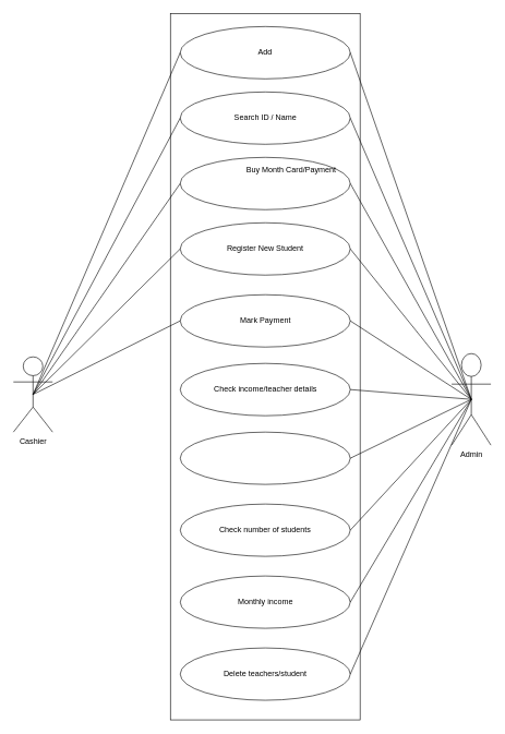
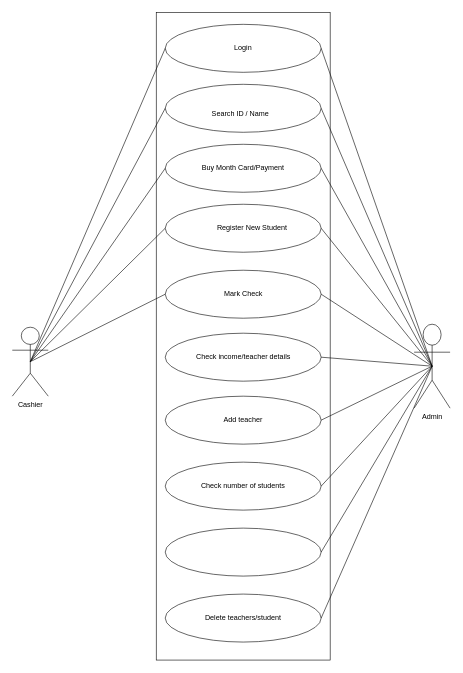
- <mxCell id="10" value="Add" style="text;html=1;strokeColor=none;fillColor=none;align=center;verticalAlign=middle;whiteSpace=wrap;rounded=0;" parent="1" vertex="1"><mxGeometry x="375" y="65" width="60" height="30" as="geometry" /></mxCell>
+ <mxCell id="10" value="Login" style="text;html=1;strokeColor=none;fillColor=none;align=center;verticalAlign=middle;whiteSpace=wrap;rounded=0;" parent="1" vertex="1"><mxGeometry x="375" y="65" width="60" height="30" as="geometry" /></mxCell>
- <mxCell id="11" value="Search ID / Name" style="text;html=1;strokeColor=none;fillColor=none;align=center;verticalAlign=middle;whiteSpace=wrap;rounded=0;" parent="1" vertex="1"><mxGeometry x="342.5" y="165" width="125" height="30" as="geometry" /></mxCell>
+ <mxCell id="11" value="Search ID / Name" style="text;html=1;strokeColor=none;fillColor=none;align=center;verticalAlign=middle;whiteSpace=wrap;rounded=0;" parent="1" vertex="1"><mxGeometry x="337.5" y="175" width="125" height="30" as="geometry" /></mxCell>
- <mxCell id="12" value="Buy Month Card/Payment" style="text;html=1;strokeColor=none;fillColor=none;align=center;verticalAlign=middle;whiteSpace=wrap;rounded=0;" parent="1" vertex="1"><mxGeometry x="371.25" y="245" width="147.5" height="30" as="geometry" /></mxCell>
+ <mxCell id="12" value="Buy Month Card/Payment" style="text;html=1;strokeColor=none;fillColor=none;align=center;verticalAlign=middle;whiteSpace=wrap;rounded=0;" parent="1" vertex="1"><mxGeometry x="331.25" y="265" width="147.5" height="30" as="geometry" /></mxCell>
- <mxCell id="13" value="Register New Student" style="text;html=1;strokeColor=none;fillColor=none;align=center;verticalAlign=middle;whiteSpace=wrap;rounded=0;" parent="1" vertex="1"><mxGeometry x="330" y="365" width="150" height="30" as="geometry" /></mxCell>
+ <mxCell id="13" value="Register New Student" style="text;html=1;strokeColor=none;fillColor=none;align=center;verticalAlign=middle;whiteSpace=wrap;rounded=0;" parent="1" vertex="1"><mxGeometry x="345" y="365" width="150" height="30" as="geometry" /></mxCell>
- <mxCell id="14" value="Mark Payment" style="text;html=1;strokeColor=none;fillColor=none;align=center;verticalAlign=middle;whiteSpace=wrap;rounded=0;" parent="1" vertex="1"><mxGeometry x="352.5" y="475" width="105" height="30" as="geometry" /></mxCell>
+ <mxCell id="14" value="Mark Check" style="text;html=1;strokeColor=none;fillColor=none;align=center;verticalAlign=middle;whiteSpace=wrap;rounded=0;" parent="1" vertex="1"><mxGeometry x="352.5" y="475" width="105" height="30" as="geometry" /></mxCell>
+ <mxCell id="16" value="Add teacher" style="text;html=1;strokeColor=none;fillColor=none;align=center;verticalAlign=middle;whiteSpace=wrap;rounded=0;" parent="1" vertex="1"><mxGeometry x="340" y="685" width="130" height="30" as="geometry" /></mxCell>
- <mxCell id="20" value="Monthly income" style="text;html=1;strokeColor=none;fillColor=none;align=center;verticalAlign=middle;whiteSpace=wrap;rounded=0;" parent="1" vertex="1"><mxGeometry x="352.5" y="905" width="105" height="30" as="geometry" /></mxCell>
